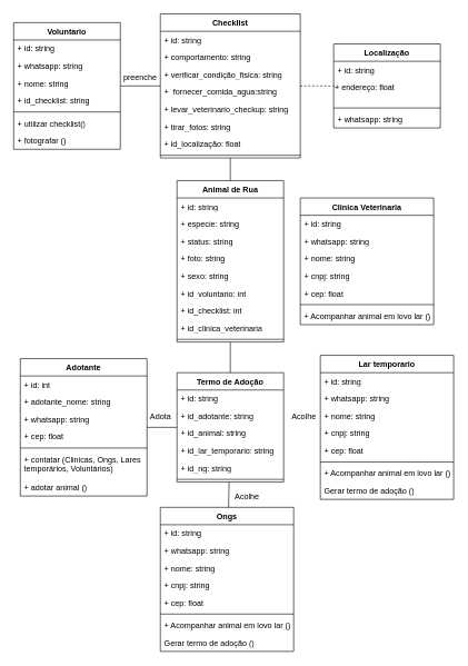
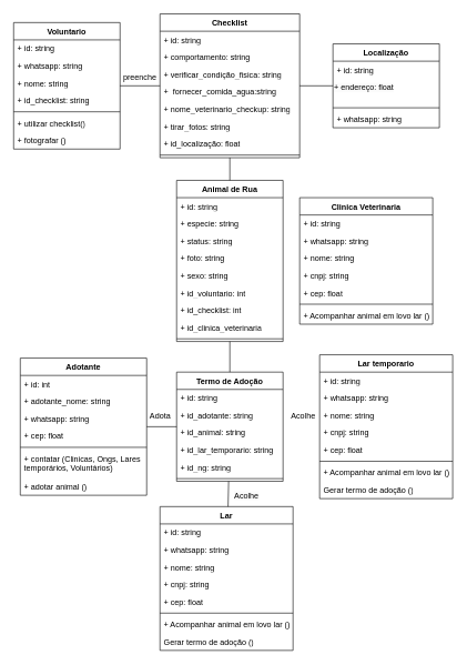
- <mxCell id="58" value="" style="endArrow=none;html=1;rounded=0;dashed=1;" parent="1" source="10" target="19" edge="1"><mxGeometry width="50" height="50" relative="1" as="geometry"><mxPoint x="600" y="190" as="sourcePoint" /><mxPoint x="650" y="140" as="targetPoint" /></mxGeometry></mxCell>
+ <mxCell id="58" value="" style="endArrow=none;html=1;rounded=0;" parent="1" source="10" target="19" edge="1"><mxGeometry width="50" height="50" relative="1" as="geometry"><mxPoint x="600" y="190" as="sourcePoint" /><mxPoint x="650" y="140" as="targetPoint" /></mxGeometry></mxCell>
- <mxCell id="15" value="+ levar_veterinario_checkup: string" style="text;strokeColor=none;fillColor=none;align=left;verticalAlign=top;spacingLeft=4;spacingRight=4;overflow=hidden;rotatable=0;points=[[0,0.5],[1,0.5]];portConstraint=eastwest;whiteSpace=wrap;html=1;" parent="10" vertex="1"><mxGeometry y="130" width="210" height="26" as="geometry" /></mxCell>
+ <mxCell id="15" value="+ nome_veterinario_checkup: string" style="text;strokeColor=none;fillColor=none;align=left;verticalAlign=top;spacingLeft=4;spacingRight=4;overflow=hidden;rotatable=0;points=[[0,0.5],[1,0.5]];portConstraint=eastwest;whiteSpace=wrap;html=1;" parent="10" vertex="1"><mxGeometry y="130" width="210" height="26" as="geometry" /></mxCell>
- <mxCell id="69" value="Ongs" style="swimlane;fontStyle=1;align=center;verticalAlign=top;childLayout=stackLayout;horizontal=1;startSize=26;horizontalStack=0;resizeParent=1;resizeParentMax=0;resizeLast=0;collapsible=1;marginBottom=0;whiteSpace=wrap;html=1;" parent="1" vertex="1"><mxGeometry x="240" y="760" width="200" height="216" as="geometry" /></mxCell>
+ <mxCell id="69" value="Lar" style="swimlane;fontStyle=1;align=center;verticalAlign=top;childLayout=stackLayout;horizontal=1;startSize=26;horizontalStack=0;resizeParent=1;resizeParentMax=0;resizeLast=0;collapsible=1;marginBottom=0;whiteSpace=wrap;html=1;" parent="1" vertex="1"><mxGeometry x="240" y="760" width="200" height="216" as="geometry" /></mxCell>
